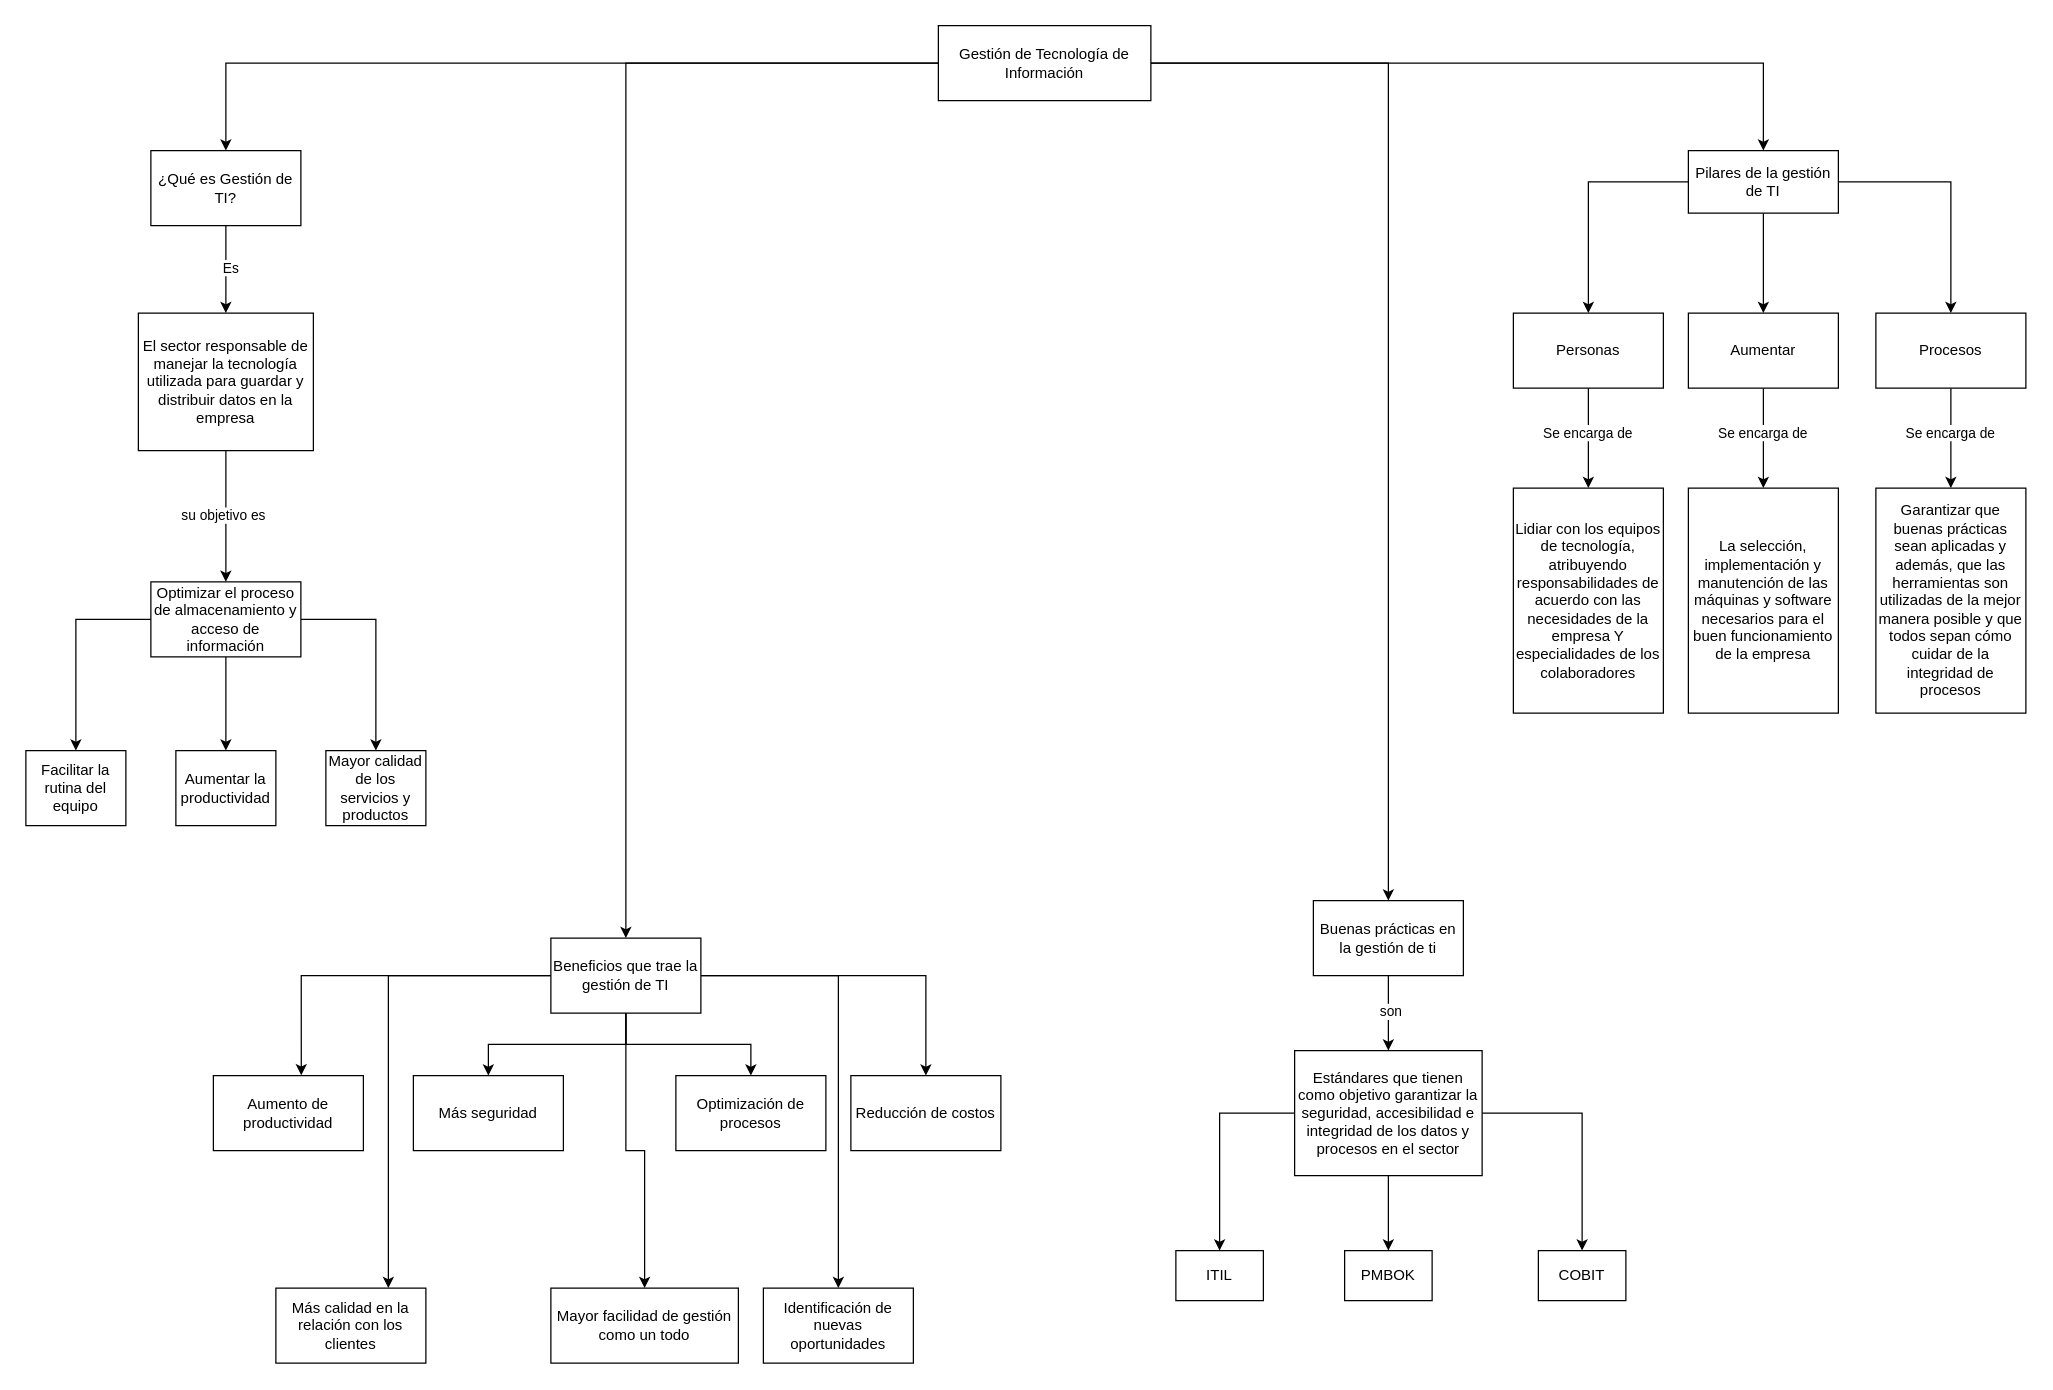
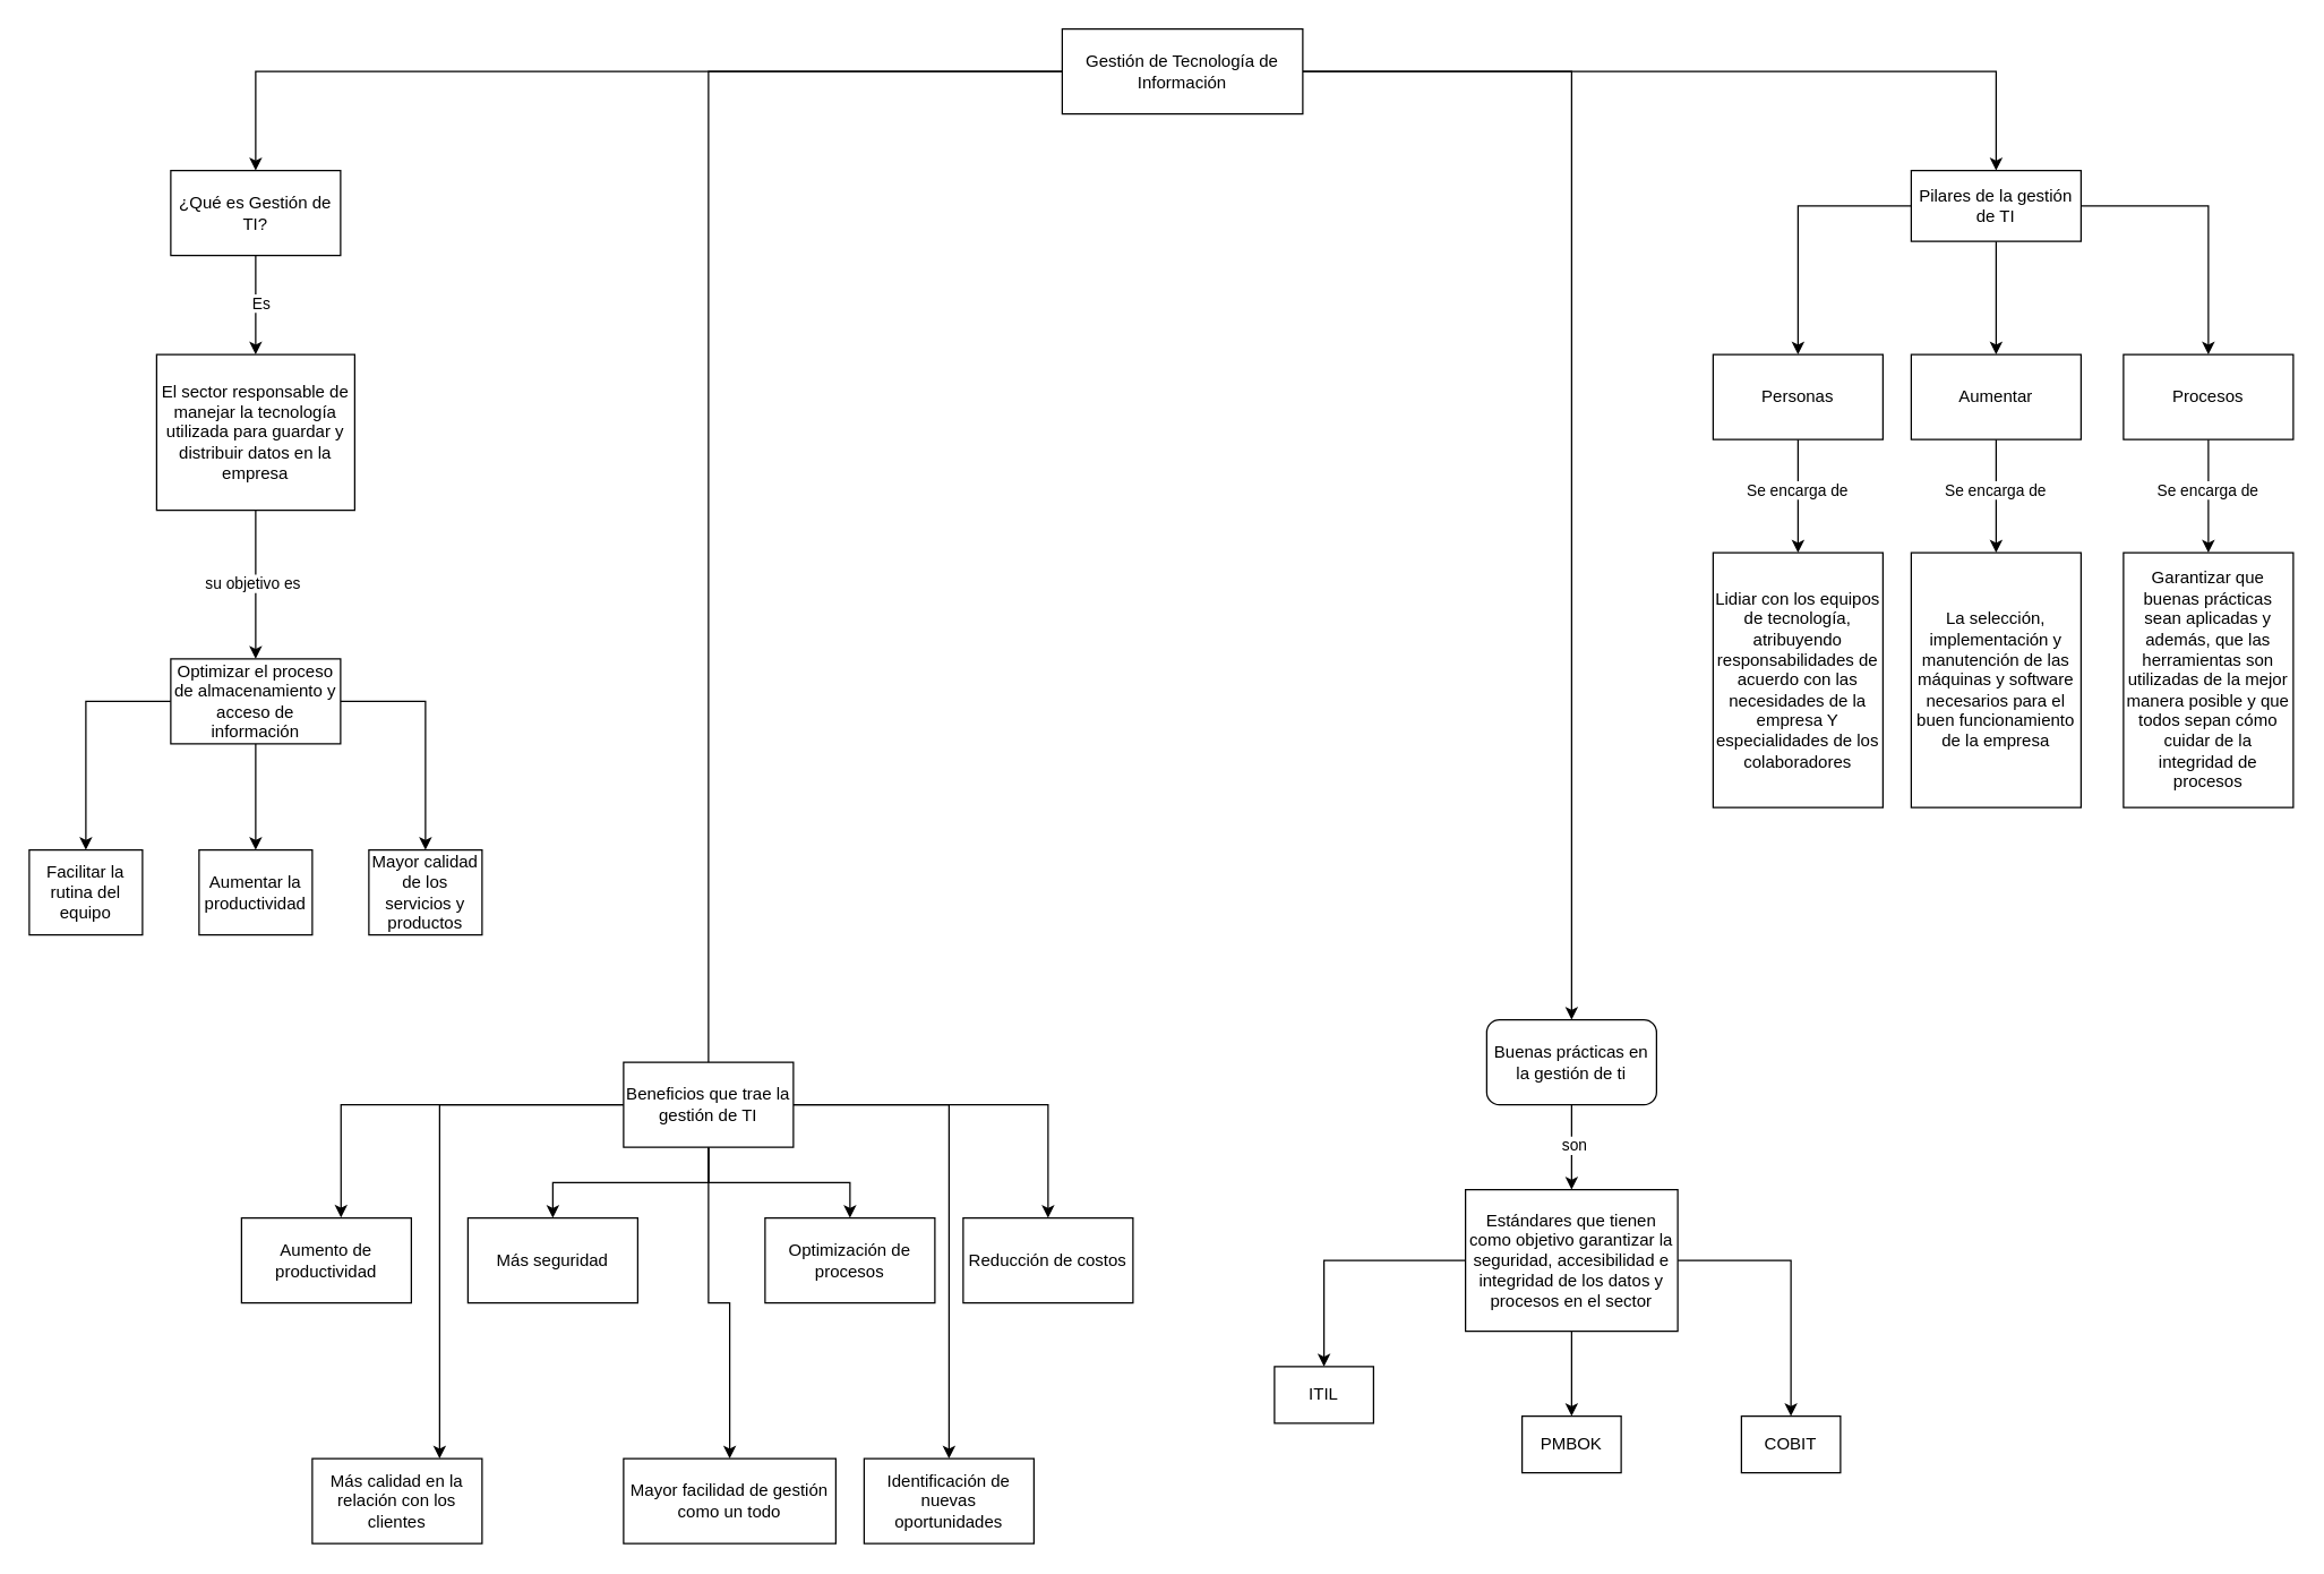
- <mxCell id="3" style="edgeStyle=orthogonalEdgeStyle;rounded=0;orthogonalLoop=1;jettySize=auto;html=1;entryX=0.5;entryY=0;entryDx=0;entryDy=0;" edge="1" parent="1" source="6" target="43"><mxGeometry relative="1" as="geometry" /></mxCell>
+ <mxCell id="3" style="edgeStyle=orthogonalEdgeStyle;rounded=0;orthogonalLoop=1;jettySize=auto;html=1;entryX=0.5;entryY=0;entryDx=0;entryDy=0;endArrow=none;" edge="1" parent="1" source="6" target="43"><mxGeometry relative="1" as="geometry" /></mxCell>
- <mxCell id="53" value="Buenas prácticas en la gestión de ti" style="rounded=0;whiteSpace=wrap;html=1;" vertex="1" parent="1"><mxGeometry x="1050" y="720" width="120" height="60" as="geometry" /></mxCell>
+ <mxCell id="53" value="Buenas prácticas en la gestión de ti" style="whiteSpace=wrap;html=1;rounded=1;" vertex="1" parent="1"><mxGeometry x="1050" y="720" width="120" height="60" as="geometry" /></mxCell>
- <mxCell id="58" value="ITIL" style="rounded=0;whiteSpace=wrap;html=1;" vertex="1" parent="1"><mxGeometry x="940" y="1000" width="70" height="40" as="geometry" /></mxCell>
+ <mxCell id="58" value="ITIL" style="rounded=0;whiteSpace=wrap;html=1;" vertex="1" parent="1"><mxGeometry x="900" y="965" width="70" height="40" as="geometry" /></mxCell>
